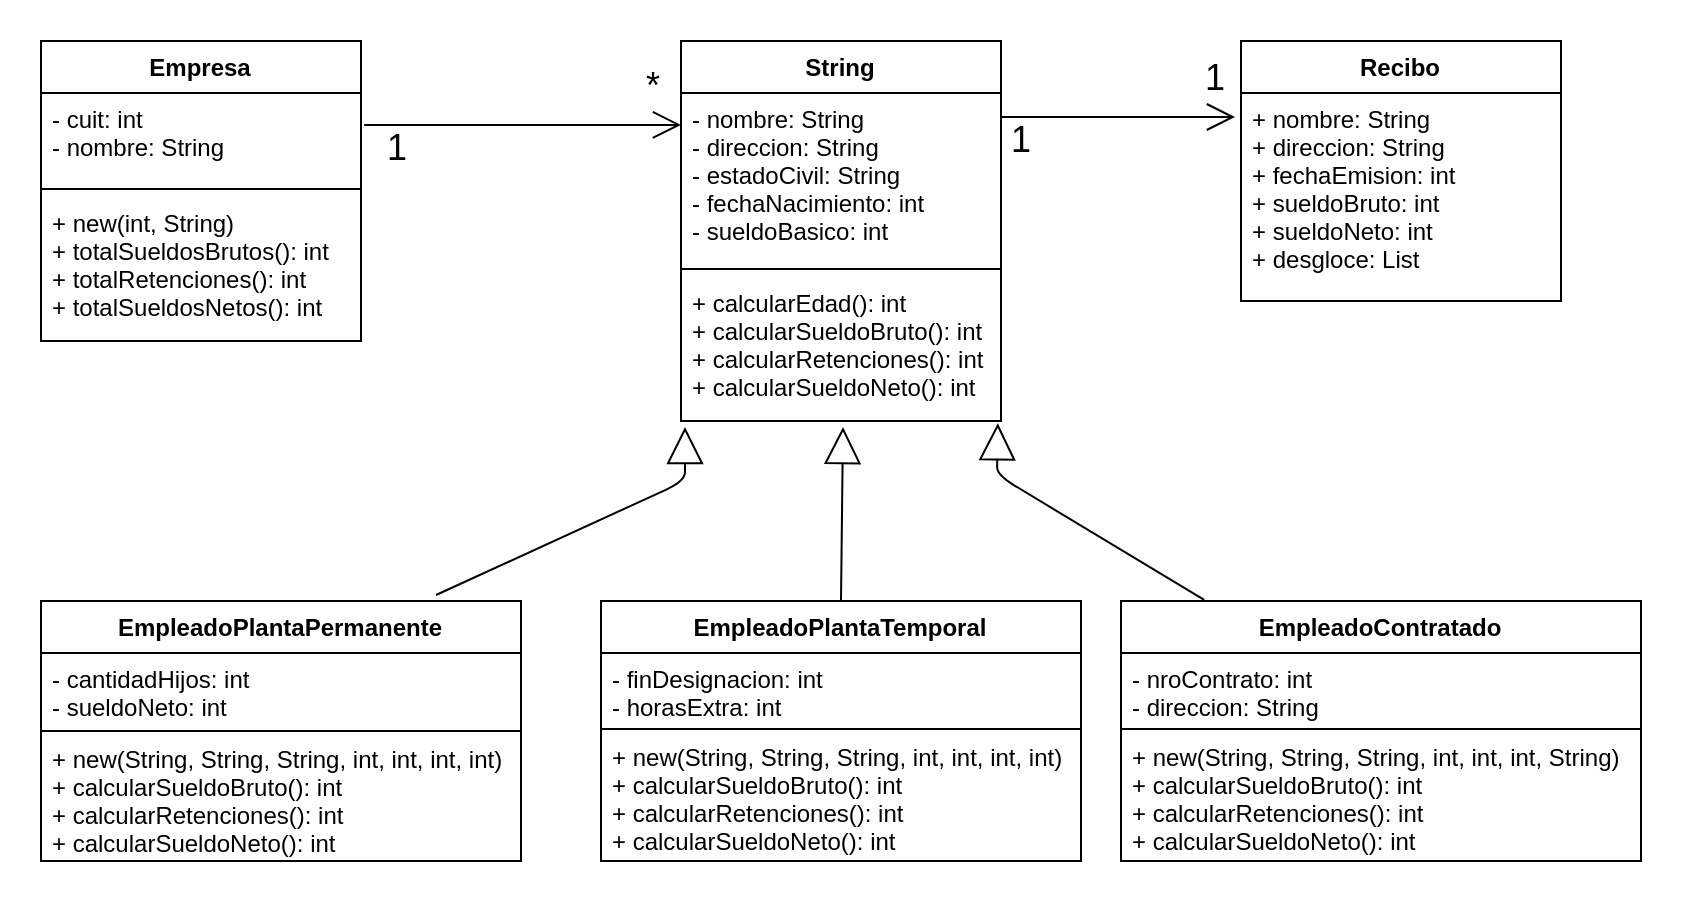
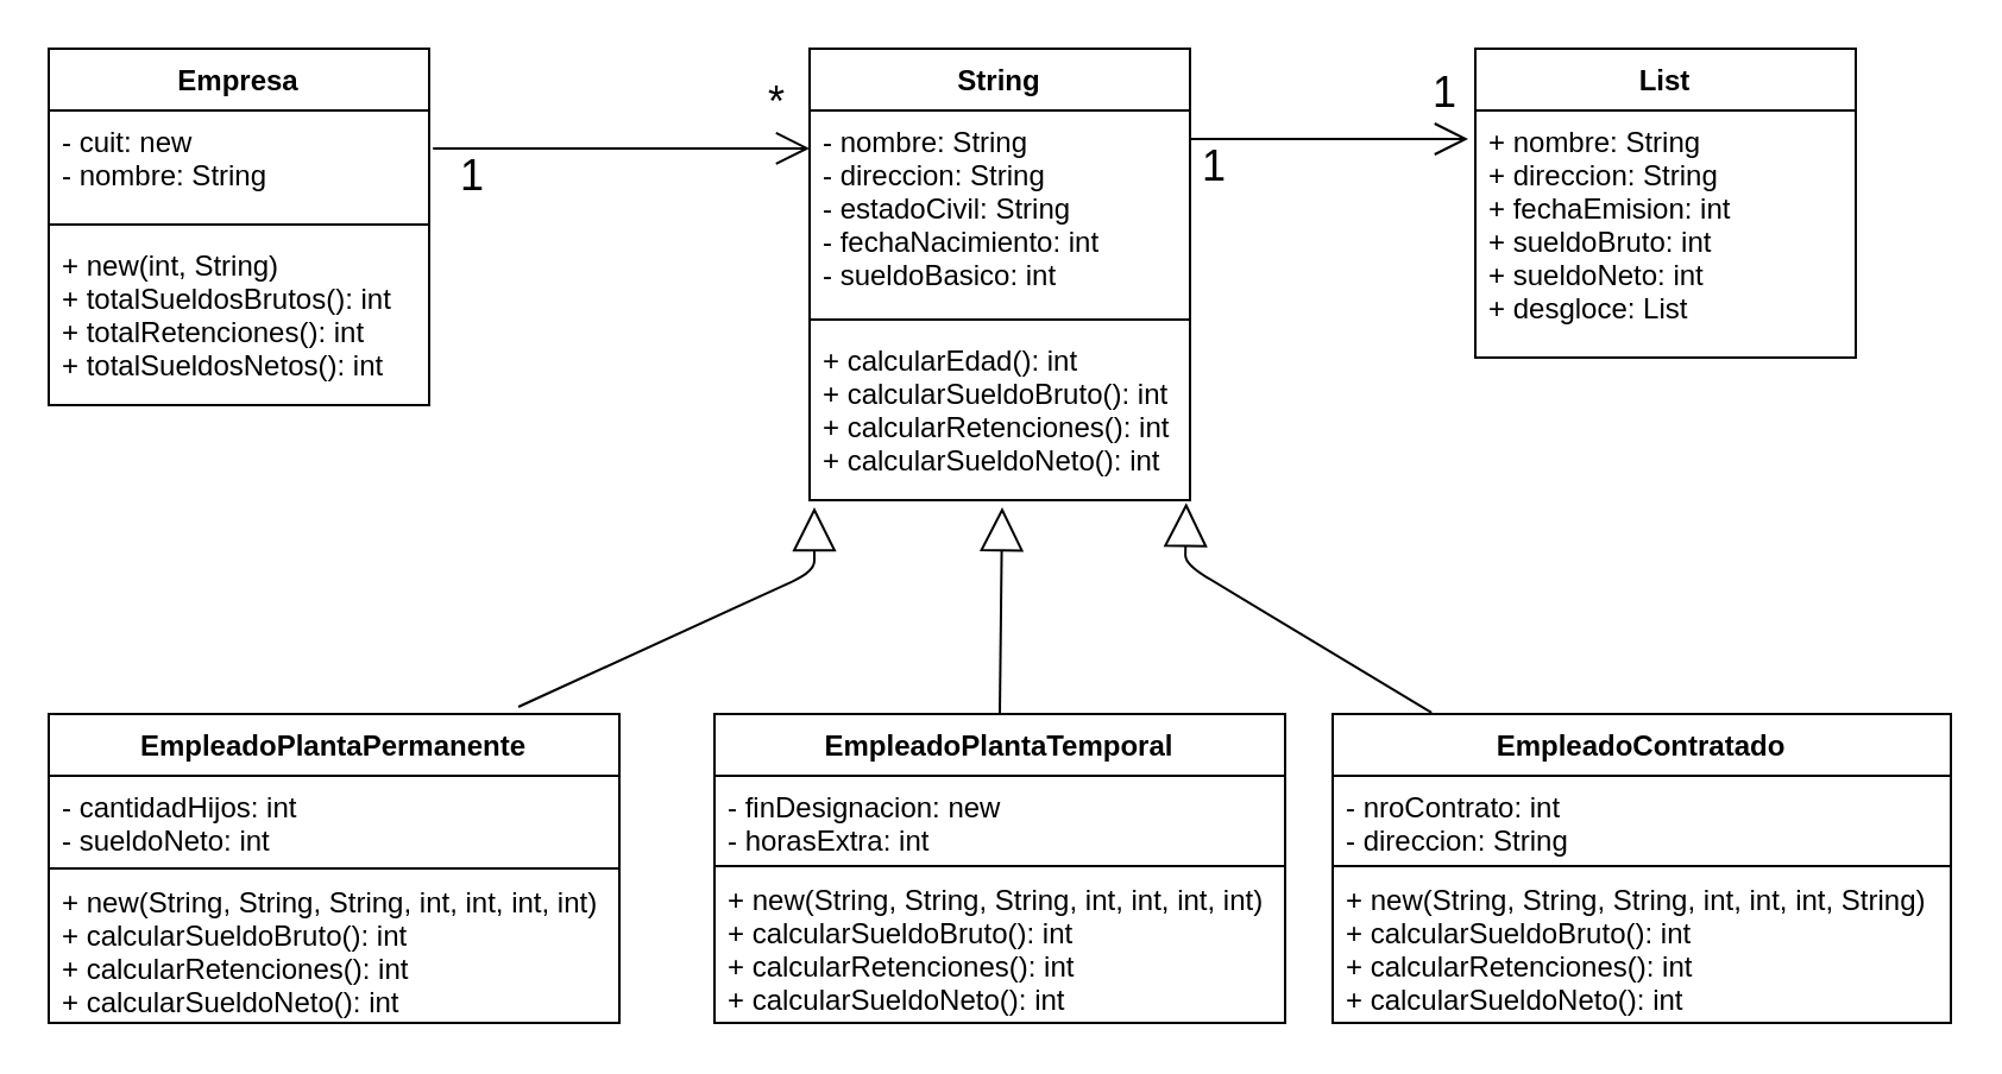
- <mxCell id="23" value="Recibo" style="swimlane;fontStyle=1;align=center;verticalAlign=top;childLayout=stackLayout;horizontal=1;startSize=26;horizontalStack=0;resizeParent=1;resizeParentMax=0;resizeLast=0;collapsible=1;marginBottom=0;" vertex="1" parent="1"><mxGeometry x="620" y="20" width="160" height="130" as="geometry" /></mxCell>
+ <mxCell id="23" value="List" style="swimlane;fontStyle=1;align=center;verticalAlign=top;childLayout=stackLayout;horizontal=1;startSize=26;horizontalStack=0;resizeParent=1;resizeParentMax=0;resizeLast=0;collapsible=1;marginBottom=0;" vertex="1" parent="1"><mxGeometry x="620" y="20" width="160" height="130" as="geometry" /></mxCell>
- <mxCell id="3" value="- cuit: int&#10;- nombre: String&#10;" style="text;strokeColor=none;fillColor=none;align=left;verticalAlign=top;spacingLeft=4;spacingRight=4;overflow=hidden;rotatable=0;points=[[0,0.5],[1,0.5]];portConstraint=eastwest;" vertex="1" parent="2"><mxGeometry y="26" width="160" height="44" as="geometry" /></mxCell>
+ <mxCell id="3" value="- cuit: new&#10;- nombre: String&#10;" style="text;strokeColor=none;fillColor=none;align=left;verticalAlign=top;spacingLeft=4;spacingRight=4;overflow=hidden;rotatable=0;points=[[0,0.5],[1,0.5]];portConstraint=eastwest;" vertex="1" parent="2"><mxGeometry y="26" width="160" height="44" as="geometry" /></mxCell>
- <mxCell id="20" value="- finDesignacion: int&#10;- horasExtra: int" style="text;strokeColor=none;fillColor=none;align=left;verticalAlign=top;spacingLeft=4;spacingRight=4;overflow=hidden;rotatable=0;points=[[0,0.5],[1,0.5]];portConstraint=eastwest;" vertex="1" parent="19"><mxGeometry y="26" width="240" height="34" as="geometry" /></mxCell>
+ <mxCell id="20" value="- finDesignacion: new&#10;- horasExtra: int" style="text;strokeColor=none;fillColor=none;align=left;verticalAlign=top;spacingLeft=4;spacingRight=4;overflow=hidden;rotatable=0;points=[[0,0.5],[1,0.5]];portConstraint=eastwest;" vertex="1" parent="19"><mxGeometry y="26" width="240" height="34" as="geometry" /></mxCell>
